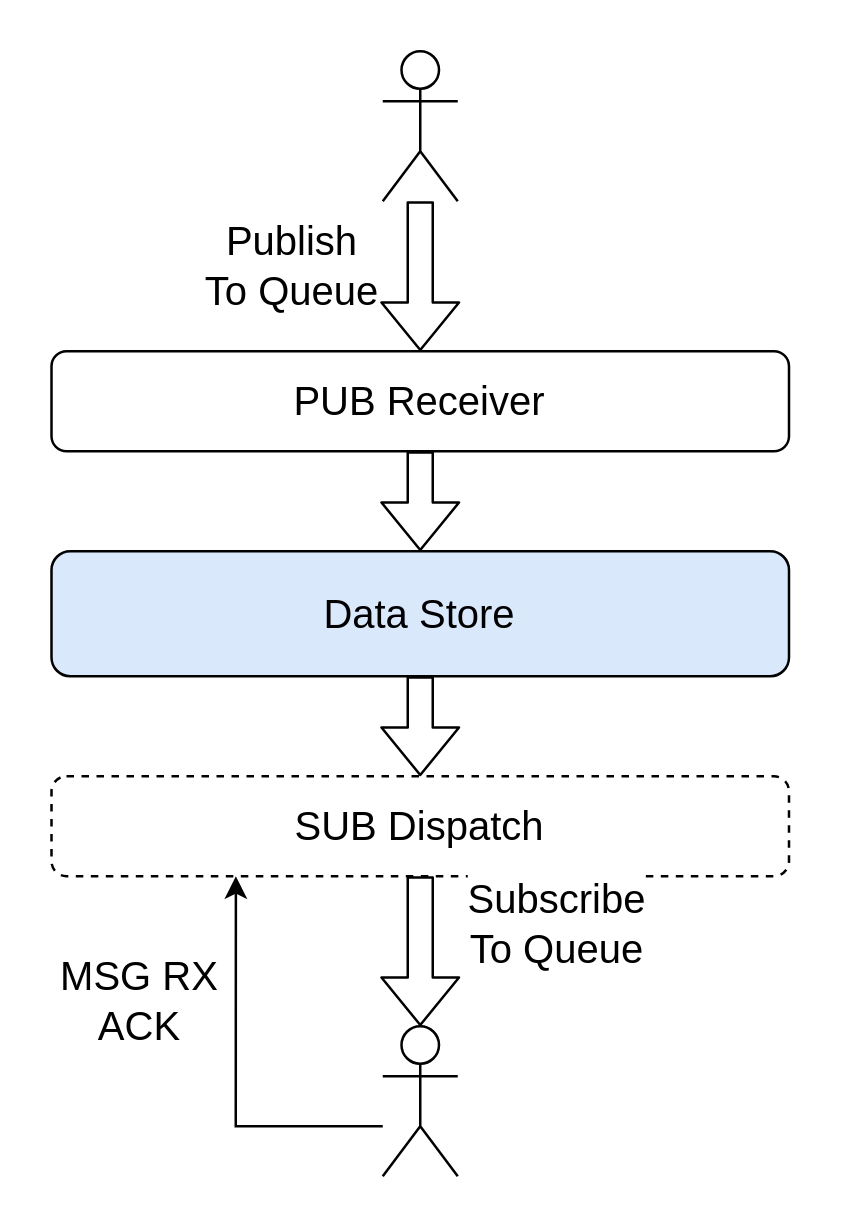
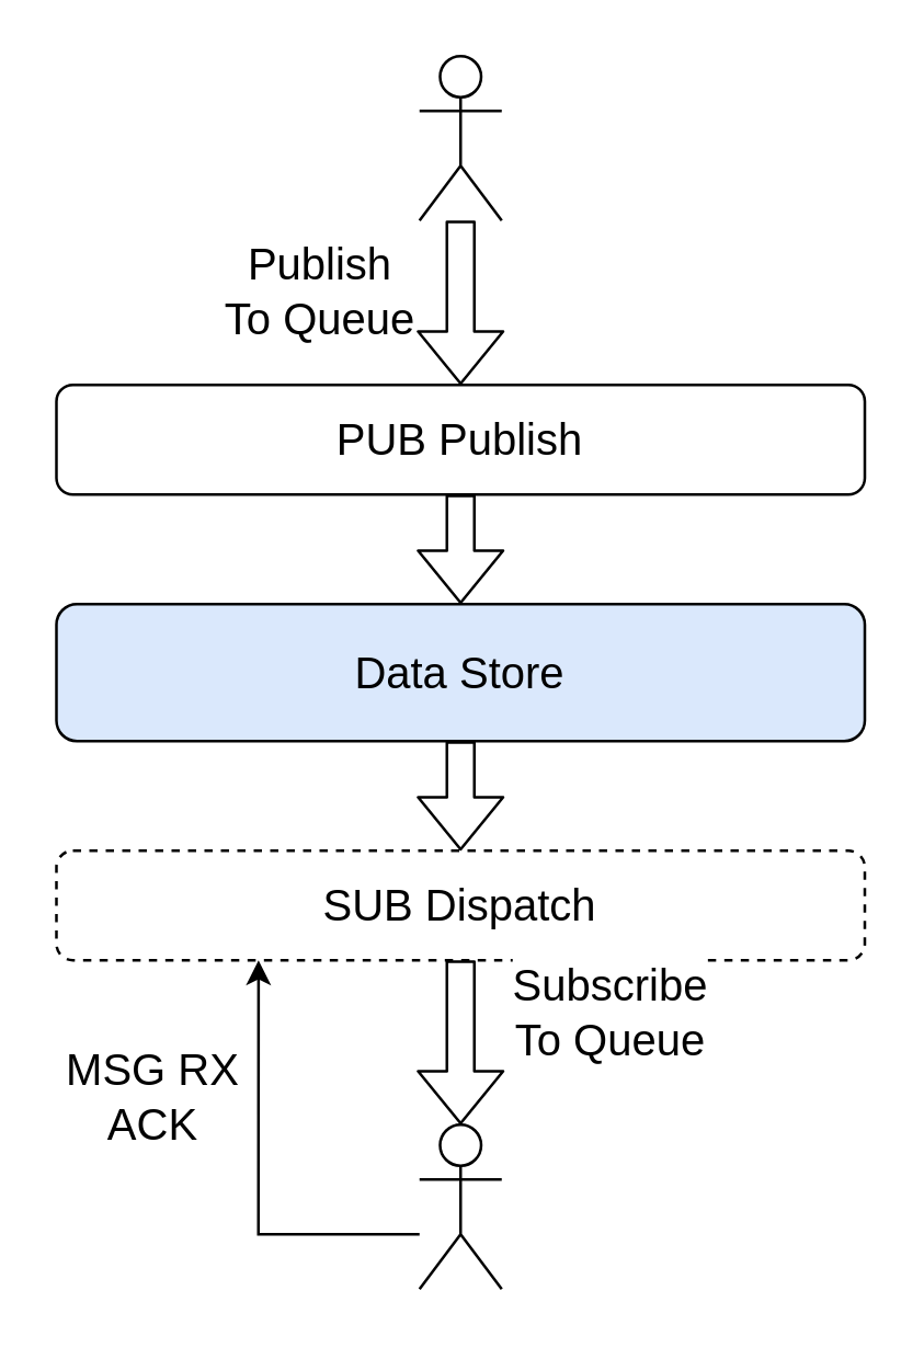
- <mxCell id="3" value="PUB Receiver" style="rounded=1;whiteSpace=wrap;html=1;fontSize=16;" parent="1" vertex="1"><mxGeometry x="20" y="140" width="295" height="40" as="geometry" /></mxCell>
+ <mxCell id="3" value="PUB Publish" style="rounded=1;whiteSpace=wrap;html=1;fontSize=16;" parent="1" vertex="1"><mxGeometry x="20" y="140" width="295" height="40" as="geometry" /></mxCell>
